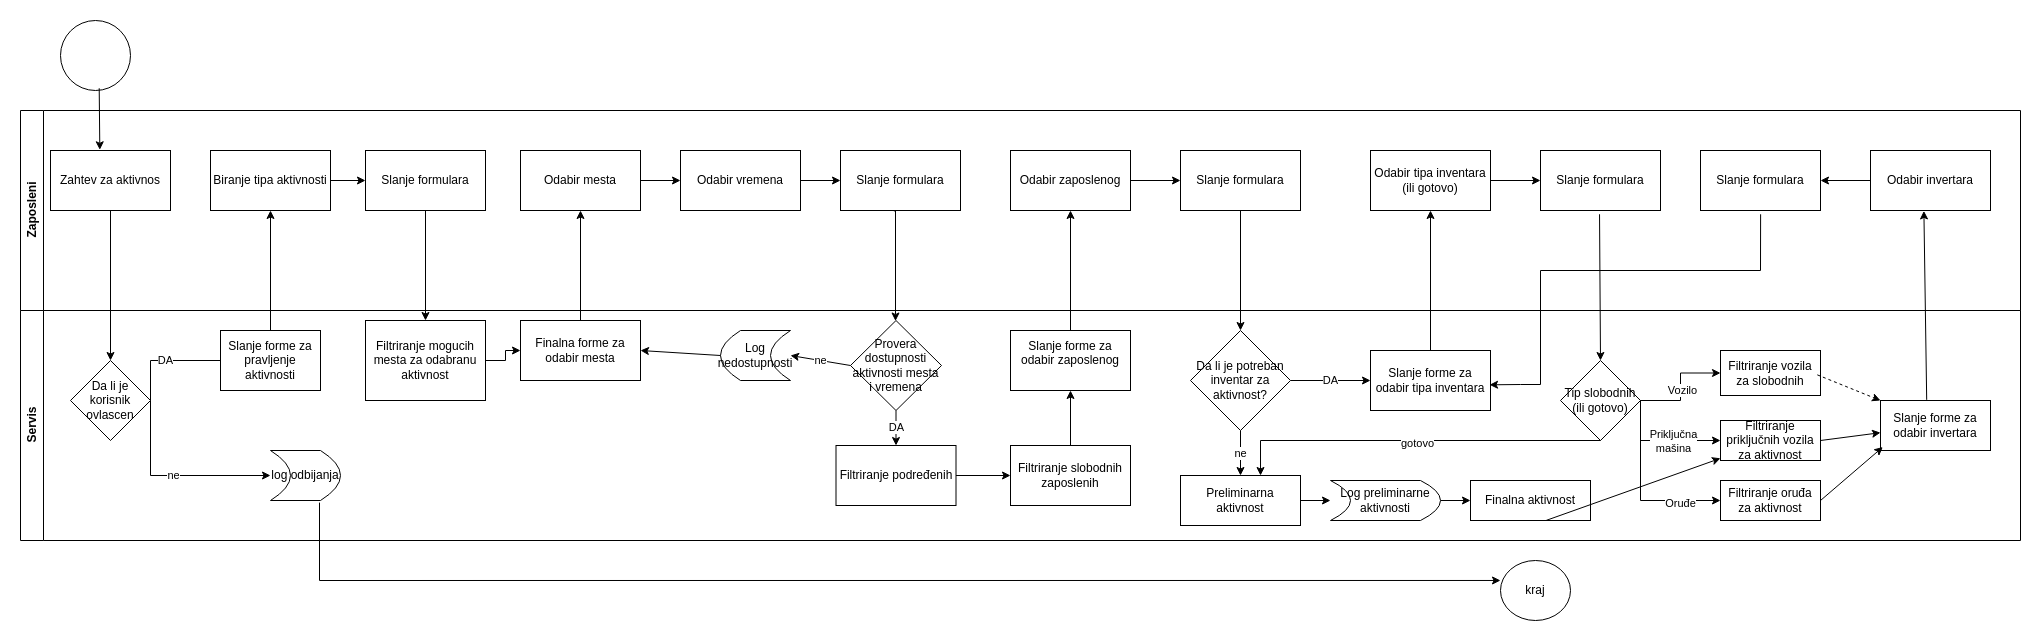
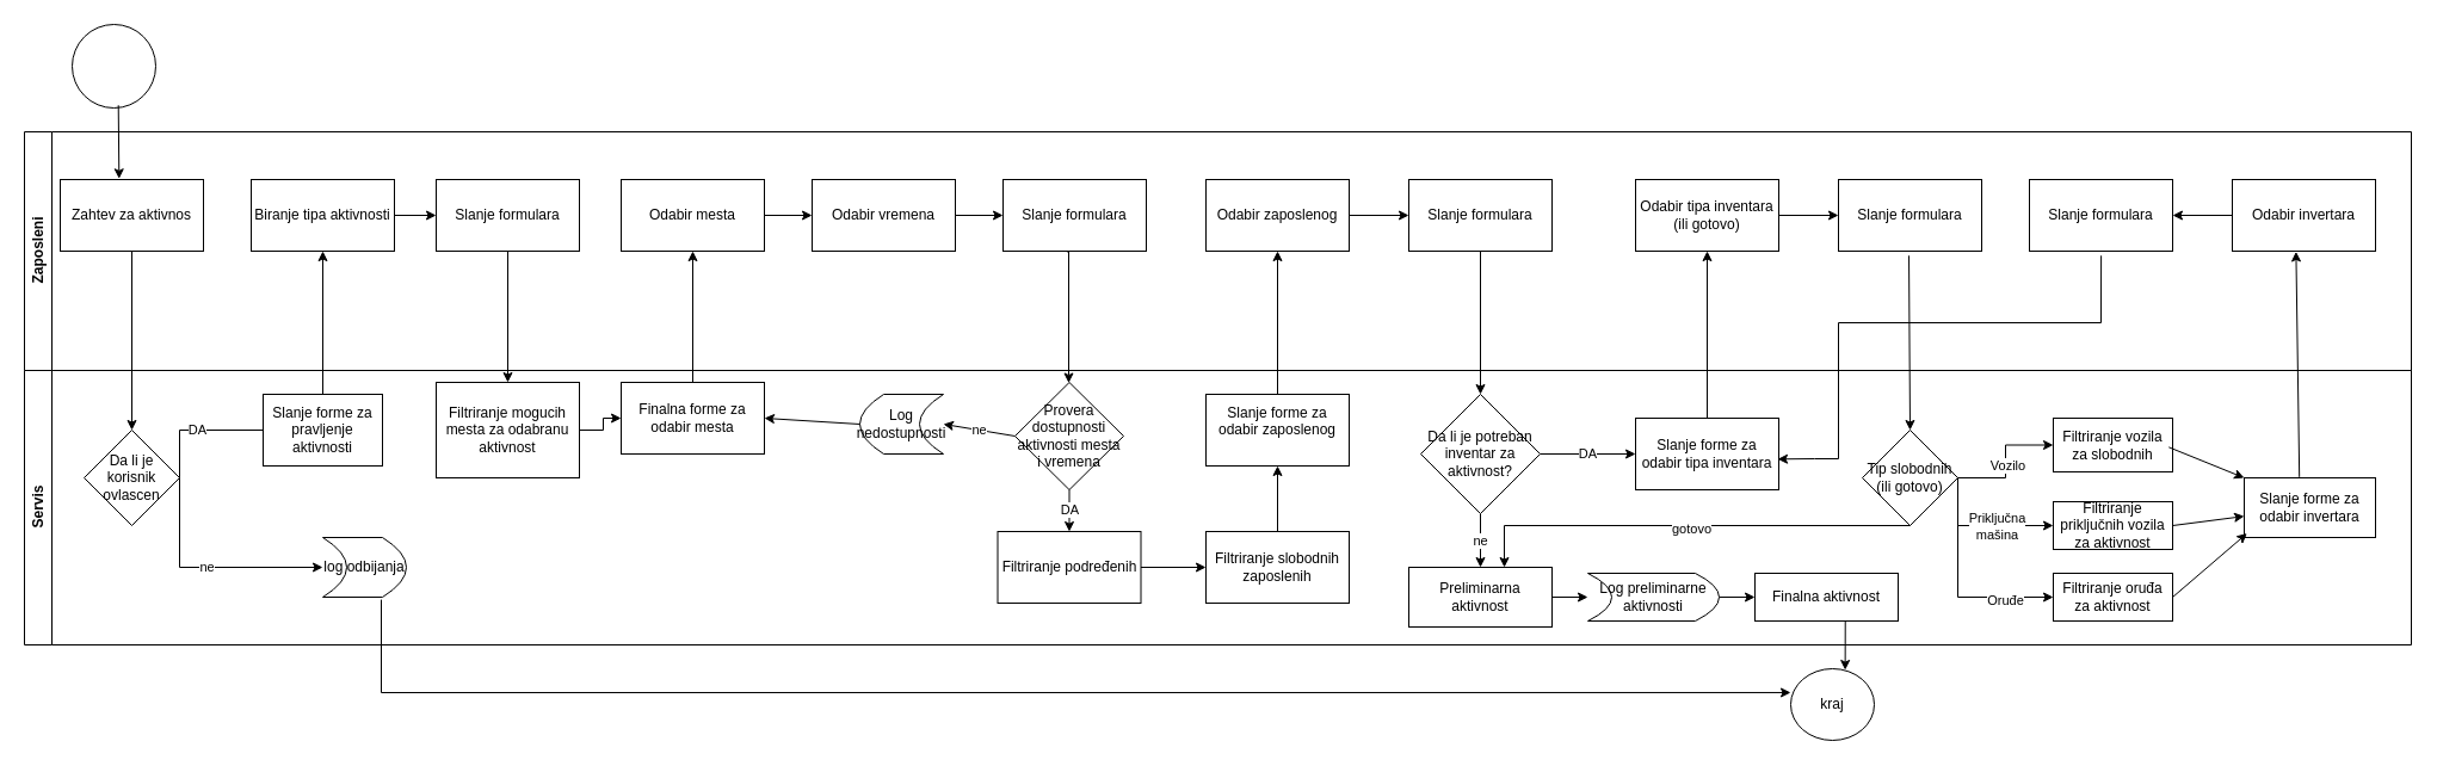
- <mxCell id="61" value="" style="endArrow=classic;html=1;rounded=0;exitX=0.968;exitY=0.541;exitDx=0;exitDy=0;exitPerimeter=0;entryX=0;entryY=0;entryDx=0;entryDy=0;dashed=1;" edge="1" parent="24" source="53" target="60"><mxGeometry width="50" height="50" relative="1" as="geometry"><mxPoint x="1570" y="90" as="sourcePoint" /><mxPoint x="1620" y="40" as="targetPoint" /></mxGeometry></mxCell>
+ <mxCell id="61" value="" style="endArrow=classic;html=1;rounded=0;exitX=0.968;exitY=0.541;exitDx=0;exitDy=0;exitPerimeter=0;entryX=0;entryY=0;entryDx=0;entryDy=0;" edge="1" parent="24" source="53" target="60"><mxGeometry width="50" height="50" relative="1" as="geometry"><mxPoint x="1570" y="90" as="sourcePoint" /><mxPoint x="1620" y="40" as="targetPoint" /></mxGeometry></mxCell>
- <mxCell id="79" value="" style="endArrow=classic;html=1;rounded=0;exitX=0.631;exitY=0.997;exitDx=0;exitDy=0;exitPerimeter=0;" edge="1" parent="1" source="67" target="54"><mxGeometry width="50" height="50" relative="1" as="geometry"><mxPoint x="1540" y="520" as="sourcePoint" /><mxPoint x="1520" y="440" as="targetPoint" /></mxGeometry></mxCell>
+ <mxCell id="79" value="" style="endArrow=classic;html=1;rounded=0;entryX=0.652;entryY=0.017;entryDx=0;entryDy=0;entryPerimeter=0;exitX=0.631;exitY=0.997;exitDx=0;exitDy=0;exitPerimeter=0;" edge="1" parent="1" source="67" target="22"><mxGeometry width="50" height="50" relative="1" as="geometry"><mxPoint x="1540" y="520" as="sourcePoint" /><mxPoint x="1520" y="440" as="targetPoint" /></mxGeometry></mxCell>
